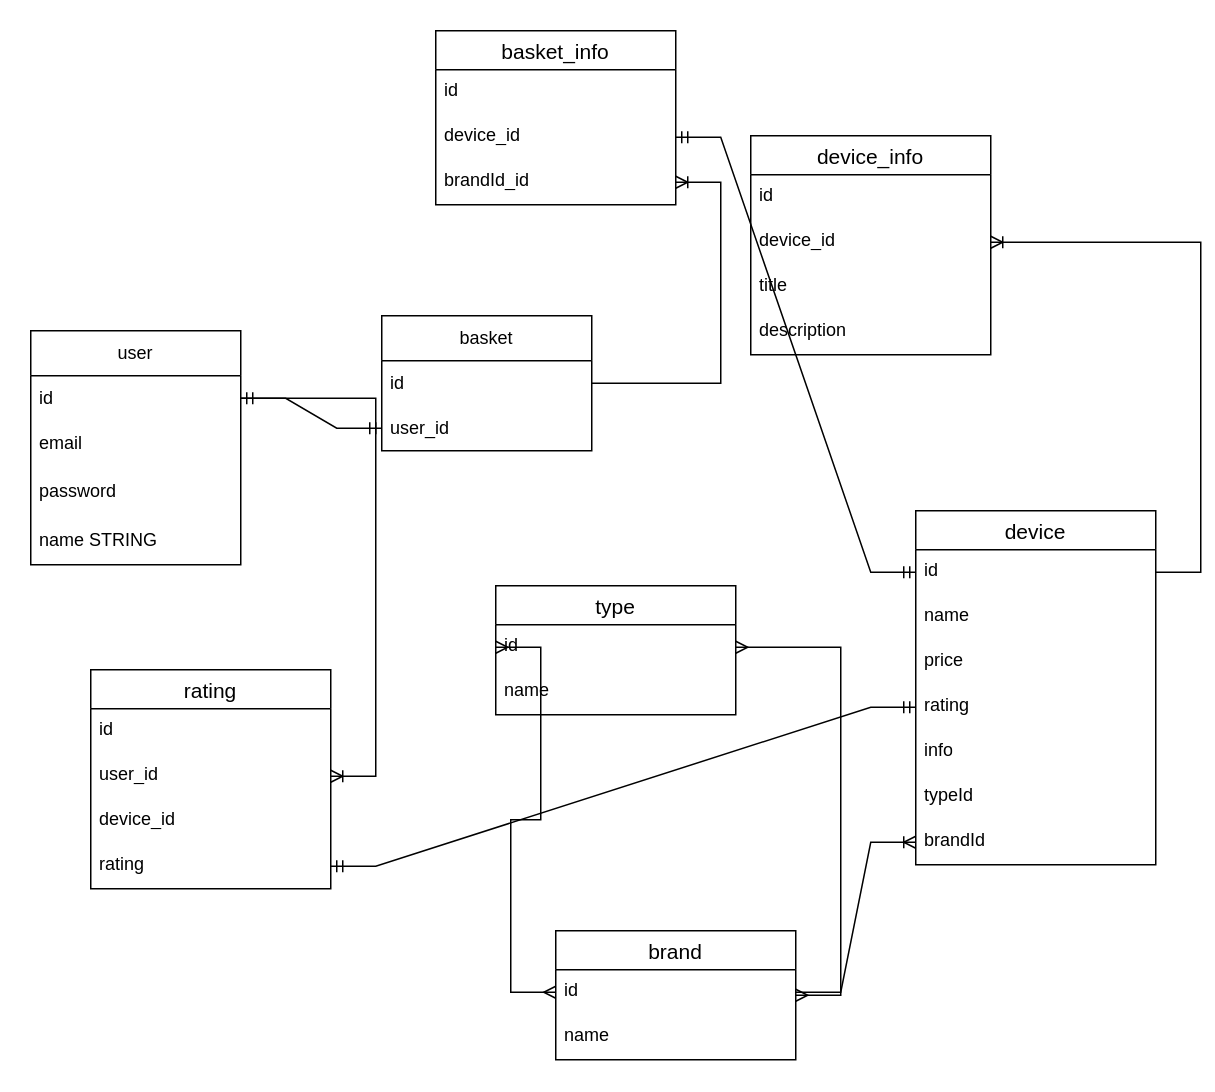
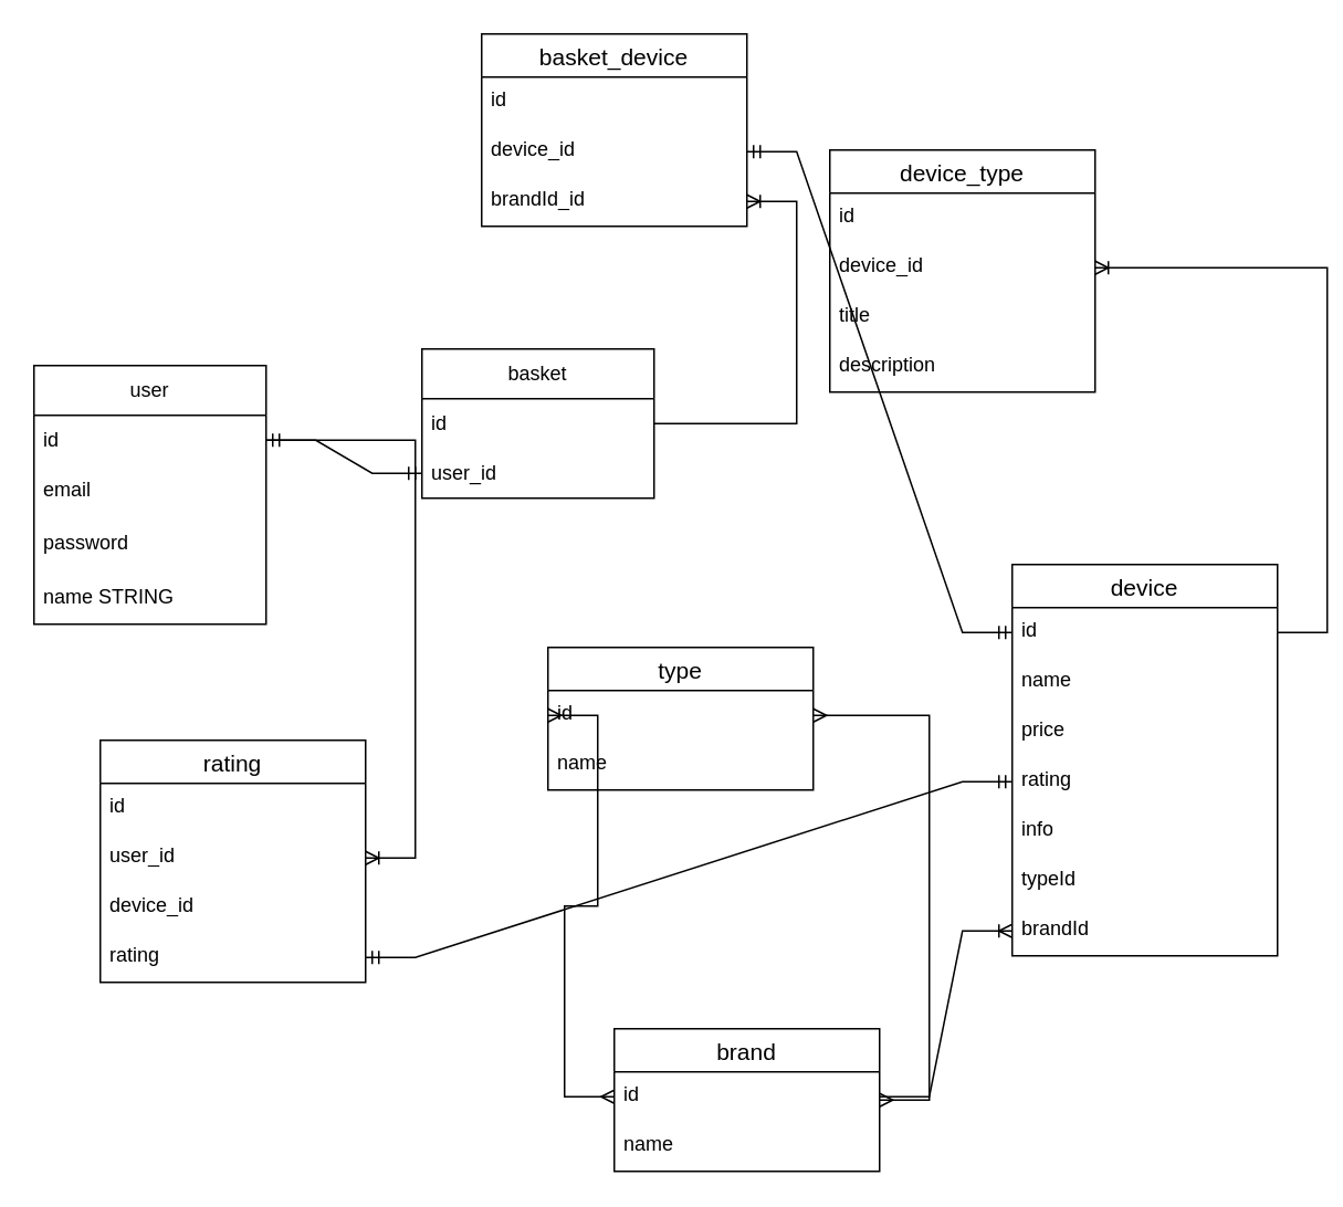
- <mxCell id="34" value="basket_info" style="swimlane;fontStyle=0;childLayout=stackLayout;horizontal=1;startSize=26;horizontalStack=0;resizeParent=1;resizeParentMax=0;resizeLast=0;collapsible=1;marginBottom=0;align=center;fontSize=14;" vertex="1" parent="1"><mxGeometry x="290" y="20" width="160" height="116" as="geometry" /></mxCell>
+ <mxCell id="34" value="basket_device" style="swimlane;fontStyle=0;childLayout=stackLayout;horizontal=1;startSize=26;horizontalStack=0;resizeParent=1;resizeParentMax=0;resizeLast=0;collapsible=1;marginBottom=0;align=center;fontSize=14;" vertex="1" parent="1"><mxGeometry x="290" y="20" width="160" height="116" as="geometry" /></mxCell>
- <mxCell id="28" value="device_info" style="swimlane;fontStyle=0;childLayout=stackLayout;horizontal=1;startSize=26;horizontalStack=0;resizeParent=1;resizeParentMax=0;resizeLast=0;collapsible=1;marginBottom=0;align=center;fontSize=14;" vertex="1" parent="1"><mxGeometry x="500" y="90" width="160" height="146" as="geometry" /></mxCell>
+ <mxCell id="28" value="device_type" style="swimlane;fontStyle=0;childLayout=stackLayout;horizontal=1;startSize=26;horizontalStack=0;resizeParent=1;resizeParentMax=0;resizeLast=0;collapsible=1;marginBottom=0;align=center;fontSize=14;" vertex="1" parent="1"><mxGeometry x="500" y="90" width="160" height="146" as="geometry" /></mxCell>
